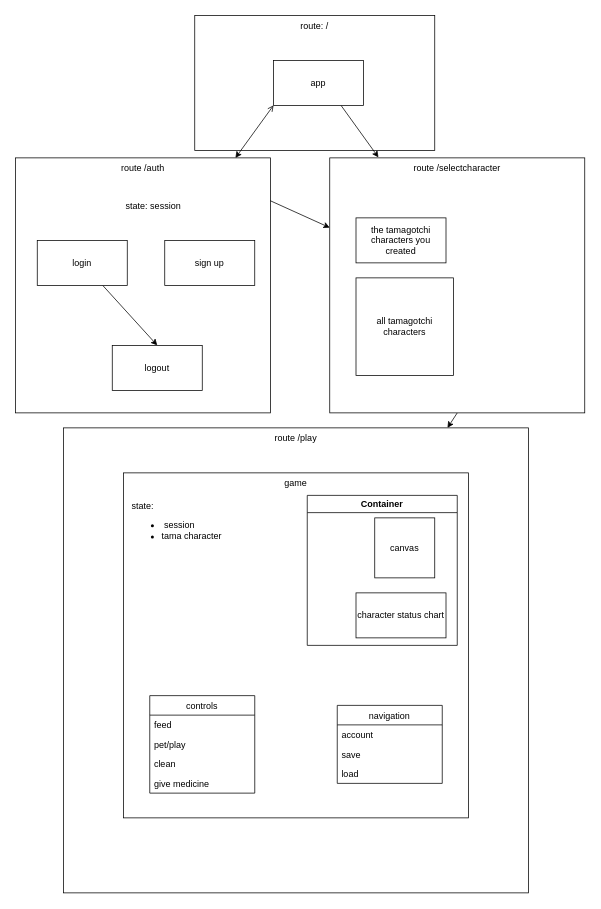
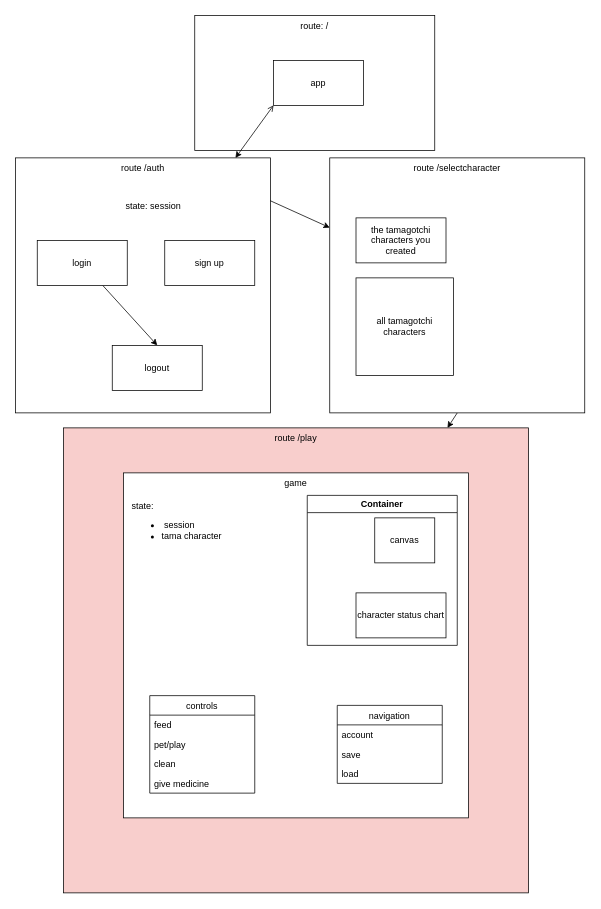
- <mxCell id="6" style="edgeStyle=none;html=1;exitX=0.75;exitY=1;exitDx=0;exitDy=0;entryX=0.191;entryY=-0.002;entryDx=0;entryDy=0;entryPerimeter=0;startArrow=none;startFill=0;" edge="1" parent="1" source="7" target="14"><mxGeometry relative="1" as="geometry" /></mxCell>
- <mxCell id="17" value="route /play" style="whiteSpace=wrap;html=1;aspect=fixed;align=center;verticalAlign=top;" vertex="1" parent="1"><mxGeometry x="84" y="570" width="620" height="620" as="geometry" /></mxCell>
+ <mxCell id="17" value="route /play" style="whiteSpace=wrap;html=1;aspect=fixed;align=center;verticalAlign=top;fillColor=#f8cecc;" vertex="1" parent="1"><mxGeometry x="84" y="570" width="620" height="620" as="geometry" /></mxCell>
- <mxCell id="31" value="canvas" style="whiteSpace=wrap;html=1;aspect=fixed;" vertex="1" parent="1"><mxGeometry x="499" y="690" width="80" height="80" as="geometry" /></mxCell>
+ <mxCell id="31" value="canvas" style="whiteSpace=wrap;html=1;aspect=fixed;" vertex="1" parent="1"><mxGeometry x="499" y="690" width="80" height="60" as="geometry" /></mxCell>
